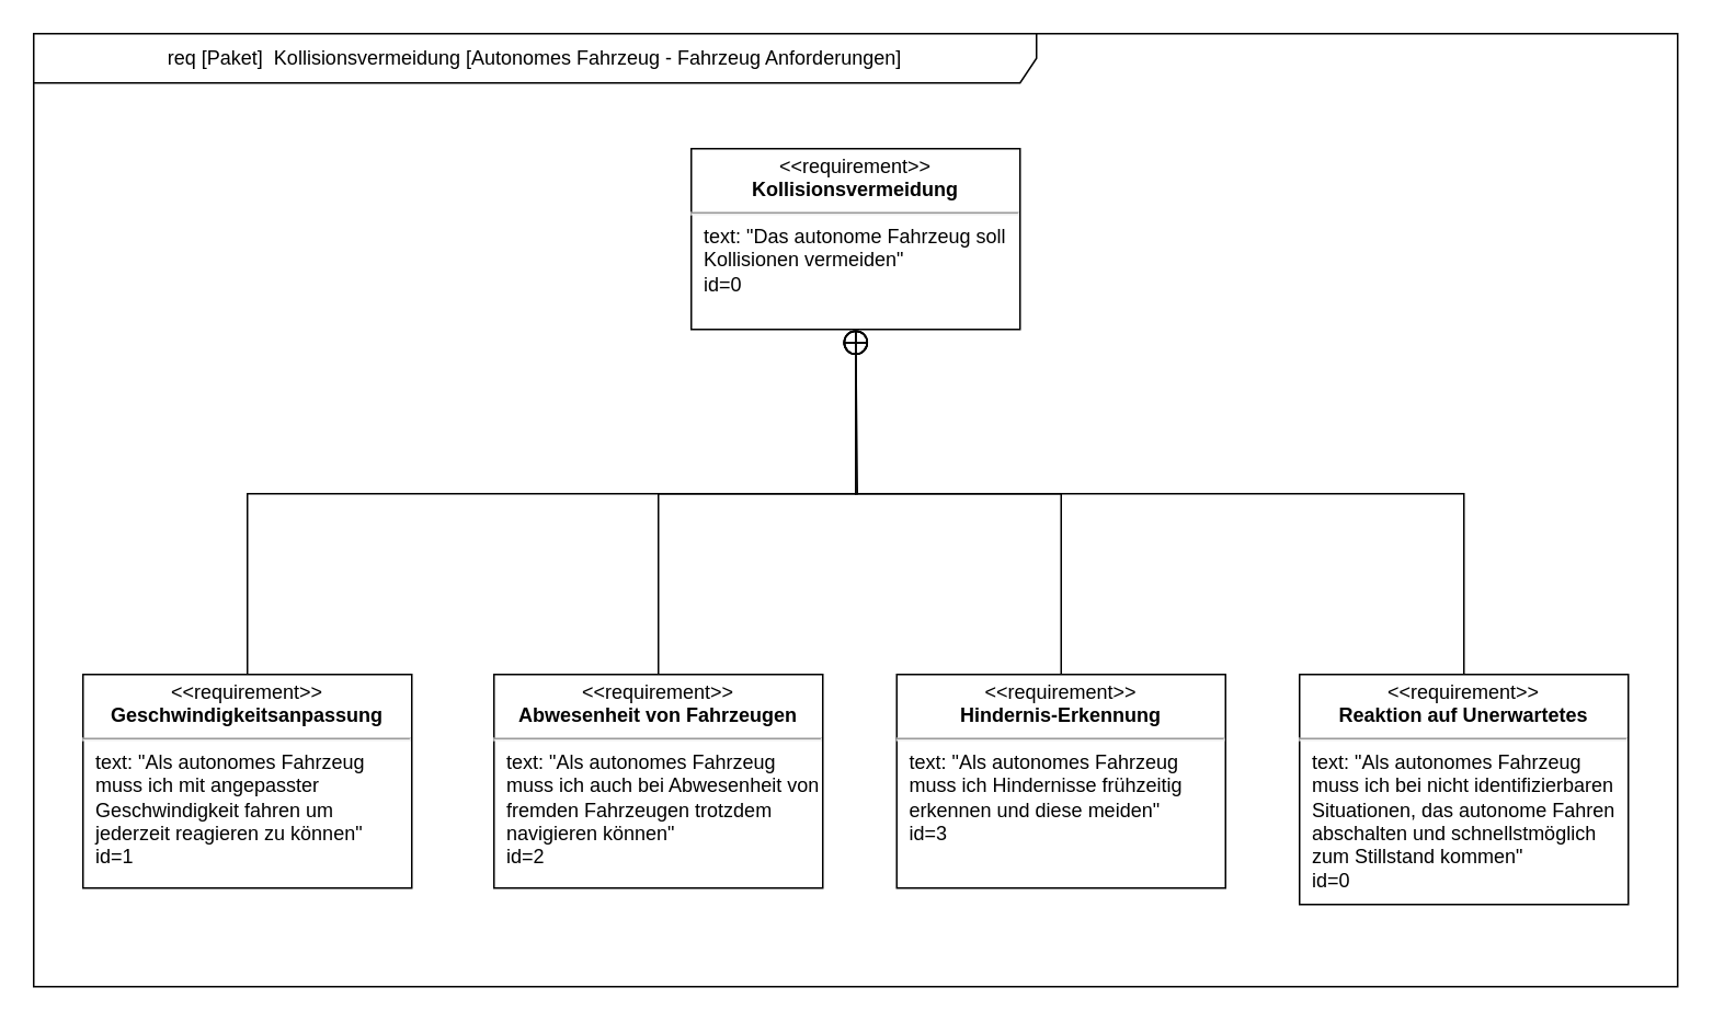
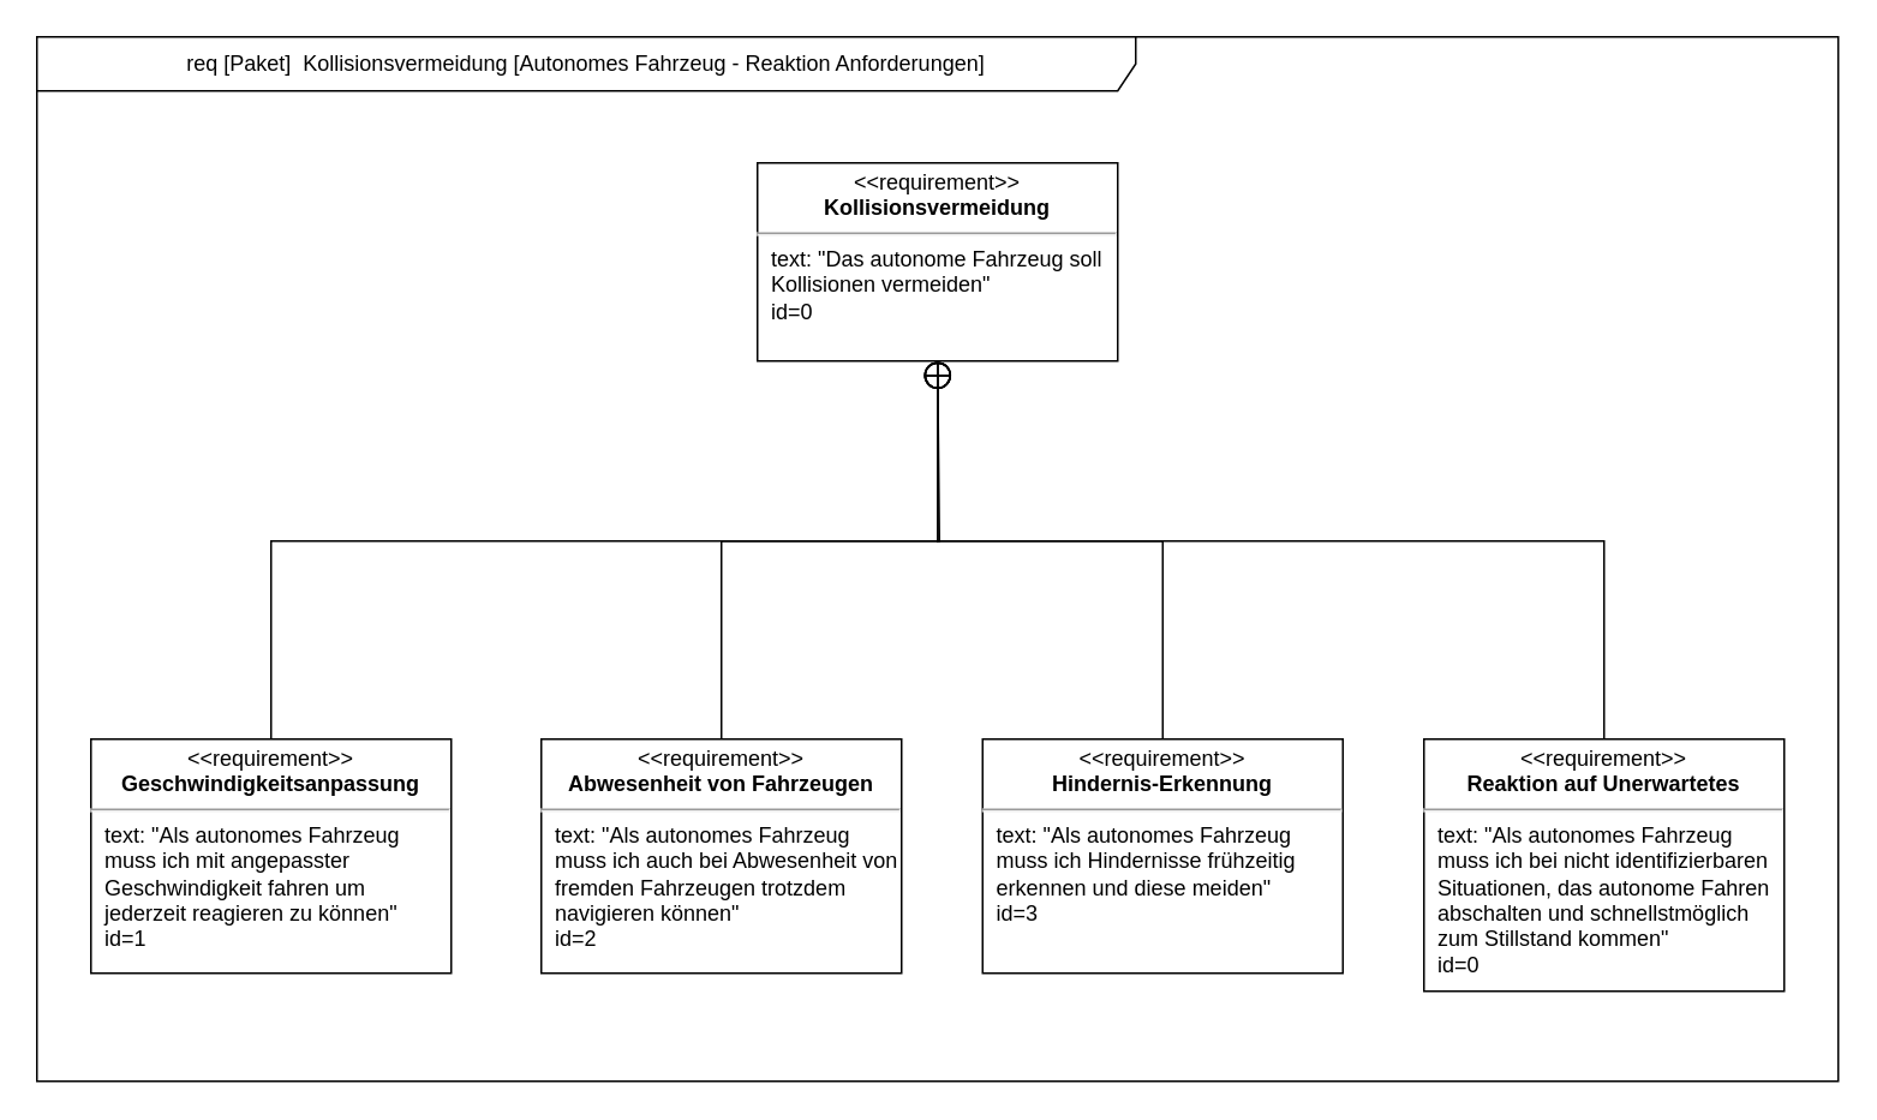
- <mxCell id="2" value="req [Paket]&amp;nbsp; Kollisionsvermeidung [Autonomes Fahrzeug -&amp;nbsp;Fahrzeug Anforderungen]" style="shape=umlFrame;whiteSpace=wrap;html=1;pointerEvents=0;width=610;height=30;" parent="1" vertex="1"><mxGeometry x="20" y="20" width="1000" height="580" as="geometry" /></mxCell>
+ <mxCell id="2" value="req [Paket]&amp;nbsp; Kollisionsvermeidung [Autonomes Fahrzeug -&amp;nbsp;Reaktion Anforderungen]" style="shape=umlFrame;whiteSpace=wrap;html=1;pointerEvents=0;width=610;height=30;" parent="1" vertex="1"><mxGeometry x="20" y="20" width="1000" height="580" as="geometry" /></mxCell>
